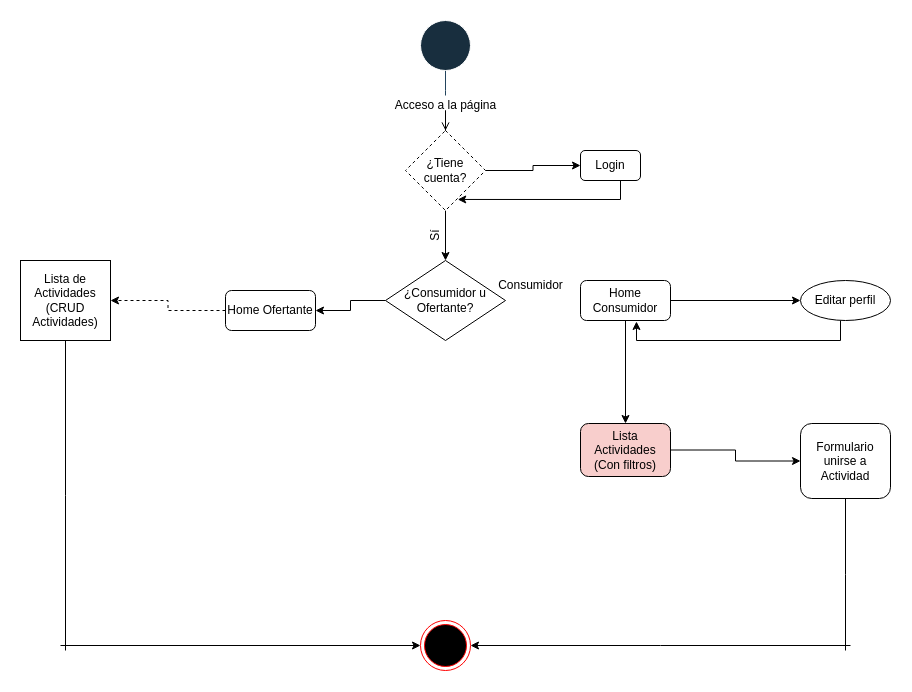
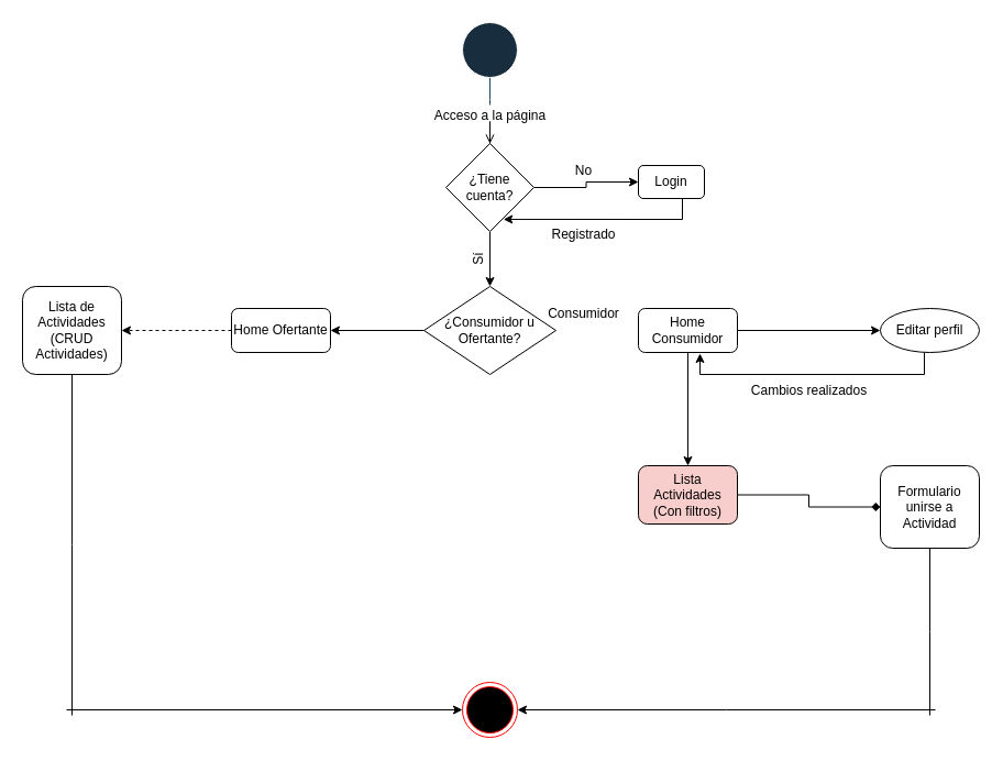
+ <mxCell id="11" value="No" style="text;html=1;align=center;verticalAlign=middle;resizable=0;points=[];autosize=1;strokeColor=none;fillColor=none;" parent="1" vertex="1"><mxGeometry x="510" y="140" width="40" height="30" as="geometry" /></mxCell>
- <mxCell id="8" value="¿Tiene cuenta?" style="rhombus;whiteSpace=wrap;html=1;dashed=1;" parent="1" vertex="1"><mxGeometry x="405" y="130" width="80" height="80" as="geometry" /></mxCell>
+ <mxCell id="8" value="¿Tiene cuenta?" style="rhombus;whiteSpace=wrap;html=1;" parent="1" vertex="1"><mxGeometry x="405" y="130" width="80" height="80" as="geometry" /></mxCell>
+ <mxCell id="32" value="Registrado" style="text;html=1;align=center;verticalAlign=middle;resizable=0;points=[];autosize=1;strokeColor=none;fillColor=none;" parent="1" vertex="1"><mxGeometry x="490" y="198" width="80" height="30" as="geometry" /></mxCell>
- <mxCell id="22" value="Lista de Actividades&lt;div&gt;(CRUD Actividades)&lt;/div&gt;" style="whiteSpace=wrap;html=1;rounded=0;" parent="1" vertex="1"><mxGeometry x="20" y="260" width="90" height="80" as="geometry" /></mxCell>
+ <mxCell id="22" value="Lista de Actividades&lt;div&gt;(CRUD Actividades)&lt;/div&gt;" style="rounded=1;whiteSpace=wrap;html=1;" parent="1" vertex="1"><mxGeometry x="20" y="260" width="90" height="80" as="geometry" /></mxCell>
- <mxCell id="16" value="Home Ofertante" style="rounded=1;whiteSpace=wrap;html=1;" parent="1" vertex="1"><mxGeometry x="225" y="290" width="90" height="40" as="geometry" /></mxCell>
+ <mxCell id="16" value="Home Ofertante" style="rounded=1;whiteSpace=wrap;html=1;" parent="1" vertex="1"><mxGeometry x="210" y="280" width="90" height="40" as="geometry" /></mxCell>
+ <mxCell id="33" value="Cambios realizados" style="text;html=1;align=center;verticalAlign=middle;resizable=0;points=[];autosize=1;strokeColor=none;fillColor=none;" vertex="1" parent="1"><mxGeometry x="670" y="340" width="130" height="30" as="geometry" /></mxCell>
- <mxCell id="25" style="edgeStyle=orthogonalEdgeStyle;rounded=0;orthogonalLoop=1;jettySize=auto;html=1;" parent="1" source="26" target="28" edge="1"><mxGeometry relative="1" as="geometry" /></mxCell>
+ <mxCell id="25" style="edgeStyle=orthogonalEdgeStyle;rounded=0;orthogonalLoop=1;jettySize=auto;html=1;endArrow=diamond;" parent="1" source="26" target="28" edge="1"><mxGeometry relative="1" as="geometry" /></mxCell>
